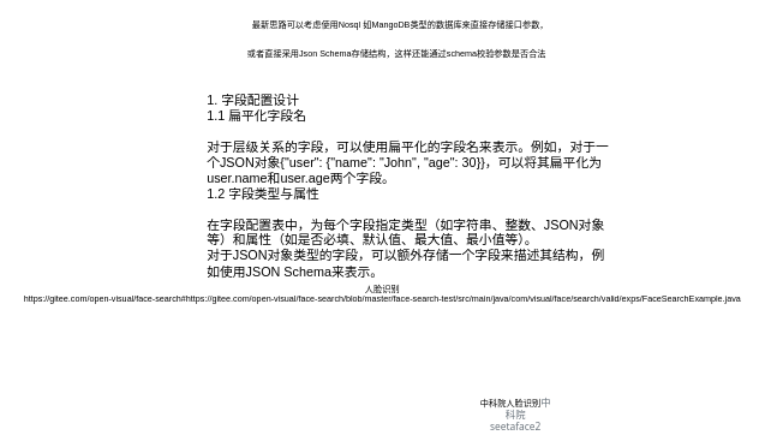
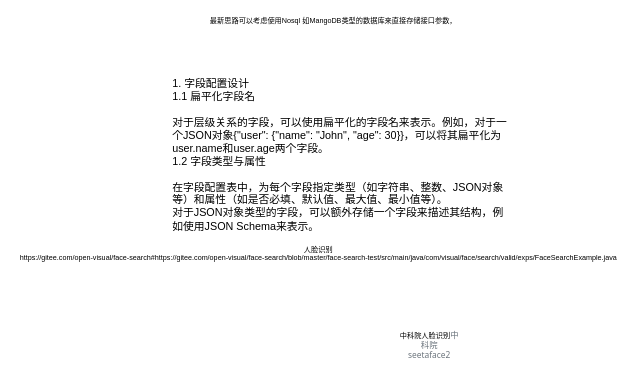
- <mxCell id="6" value="或者直接采用Json Schema存储结构，这样还能通过schema校验参数是否合法" style="text;html=1;align=center;verticalAlign=middle;resizable=0;points=[];autosize=1;strokeColor=none;fillColor=none;" vertex="1" parent="1"><mxGeometry x="330" y="60" width="440" height="30" as="geometry" /></mxCell>
- <mxCell id="3" value="人脸识别&lt;div&gt;https://gitee.com/open-visual/face-search#https://gitee.com/open-visual/face-search/blob/master/face-search-test/src/main/java/com/visual/face/search/valid/exps/FaceSearchExample.java&lt;/div&gt;&lt;div&gt;&lt;br&gt;&lt;/div&gt;&lt;div&gt;&lt;br&gt;&lt;/div&gt;" style="text;html=1;align=center;verticalAlign=middle;resizable=0;points=[];autosize=1;strokeColor=none;fillColor=none;" parent="1" vertex="1"><mxGeometry x="20" y="387" width="1020" height="70" as="geometry" /></mxCell>
+ <mxCell id="3" value="人脸识别&lt;div&gt;https://gitee.com/open-visual/face-search#https://gitee.com/open-visual/face-search/blob/master/face-search-test/src/main/java/com/visual/face/search/valid/exps/FaceSearchExample.java&lt;/div&gt;&lt;div&gt;&lt;br&gt;&lt;/div&gt;&lt;div&gt;&lt;br&gt;&lt;/div&gt;" style="text;html=1;align=center;verticalAlign=middle;resizable=0;points=[];autosize=1;strokeColor=none;fillColor=none;" parent="1" vertex="1"><mxGeometry x="20" y="402" width="1020" height="70" as="geometry" /></mxCell>
